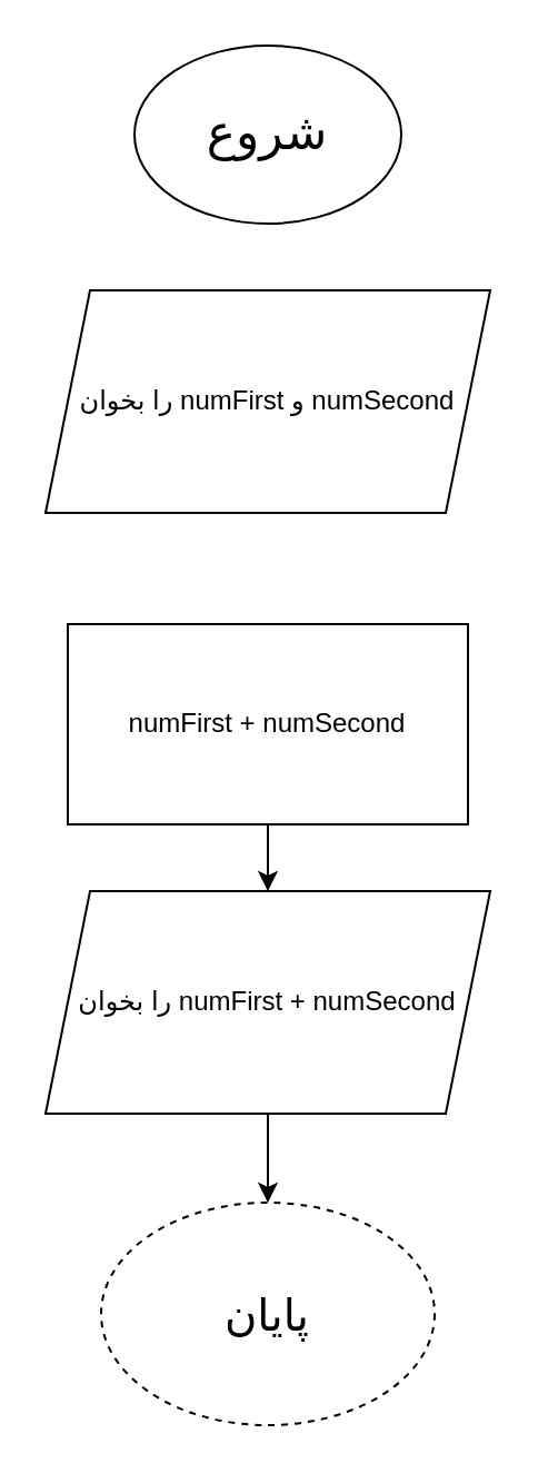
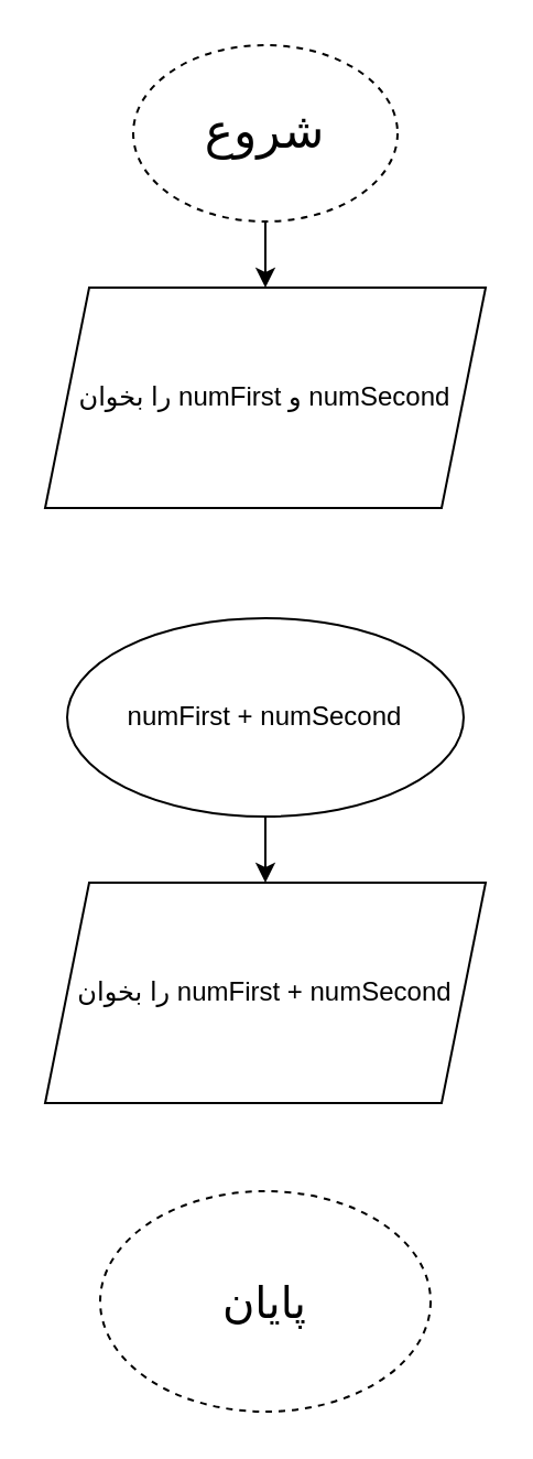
- <mxCell id="3" value="&lt;font style=&quot;font-size: 22px;&quot;&gt;شروع&lt;/font&gt;" style="ellipse;whiteSpace=wrap;html=1;" vertex="1" parent="1"><mxGeometry x="60" y="20" width="120" height="80" as="geometry" /></mxCell>
+ <mxCell id="3" value="&lt;font style=&quot;font-size: 22px;&quot;&gt;شروع&lt;/font&gt;" style="ellipse;whiteSpace=wrap;html=1;dashed=1;" vertex="1" parent="1"><mxGeometry x="60" y="20" width="120" height="80" as="geometry" /></mxCell>
+ <mxCell id="2" value="" style="edgeStyle=orthogonalEdgeStyle;rounded=0;orthogonalLoop=1;jettySize=auto;html=1;" edge="1" parent="1" source="3" target="4"><mxGeometry relative="1" as="geometry" /></mxCell>
- <mxCell id="6" value="numFirst + numSecond" style="rounded=0;whiteSpace=wrap;html=1;" vertex="1" parent="1"><mxGeometry x="30" y="280" width="180" height="90" as="geometry" /></mxCell>
+ <mxCell id="6" value="numFirst + numSecond" style="ellipse;whiteSpace=wrap;html=1;" vertex="1" parent="1"><mxGeometry x="30" y="280" width="180" height="90" as="geometry" /></mxCell>
- <mxCell id="7" value="" style="edgeStyle=orthogonalEdgeStyle;rounded=0;orthogonalLoop=1;jettySize=auto;html=1;" edge="1" parent="1" source="8" target="9"><mxGeometry relative="1" as="geometry" /></mxCell>
